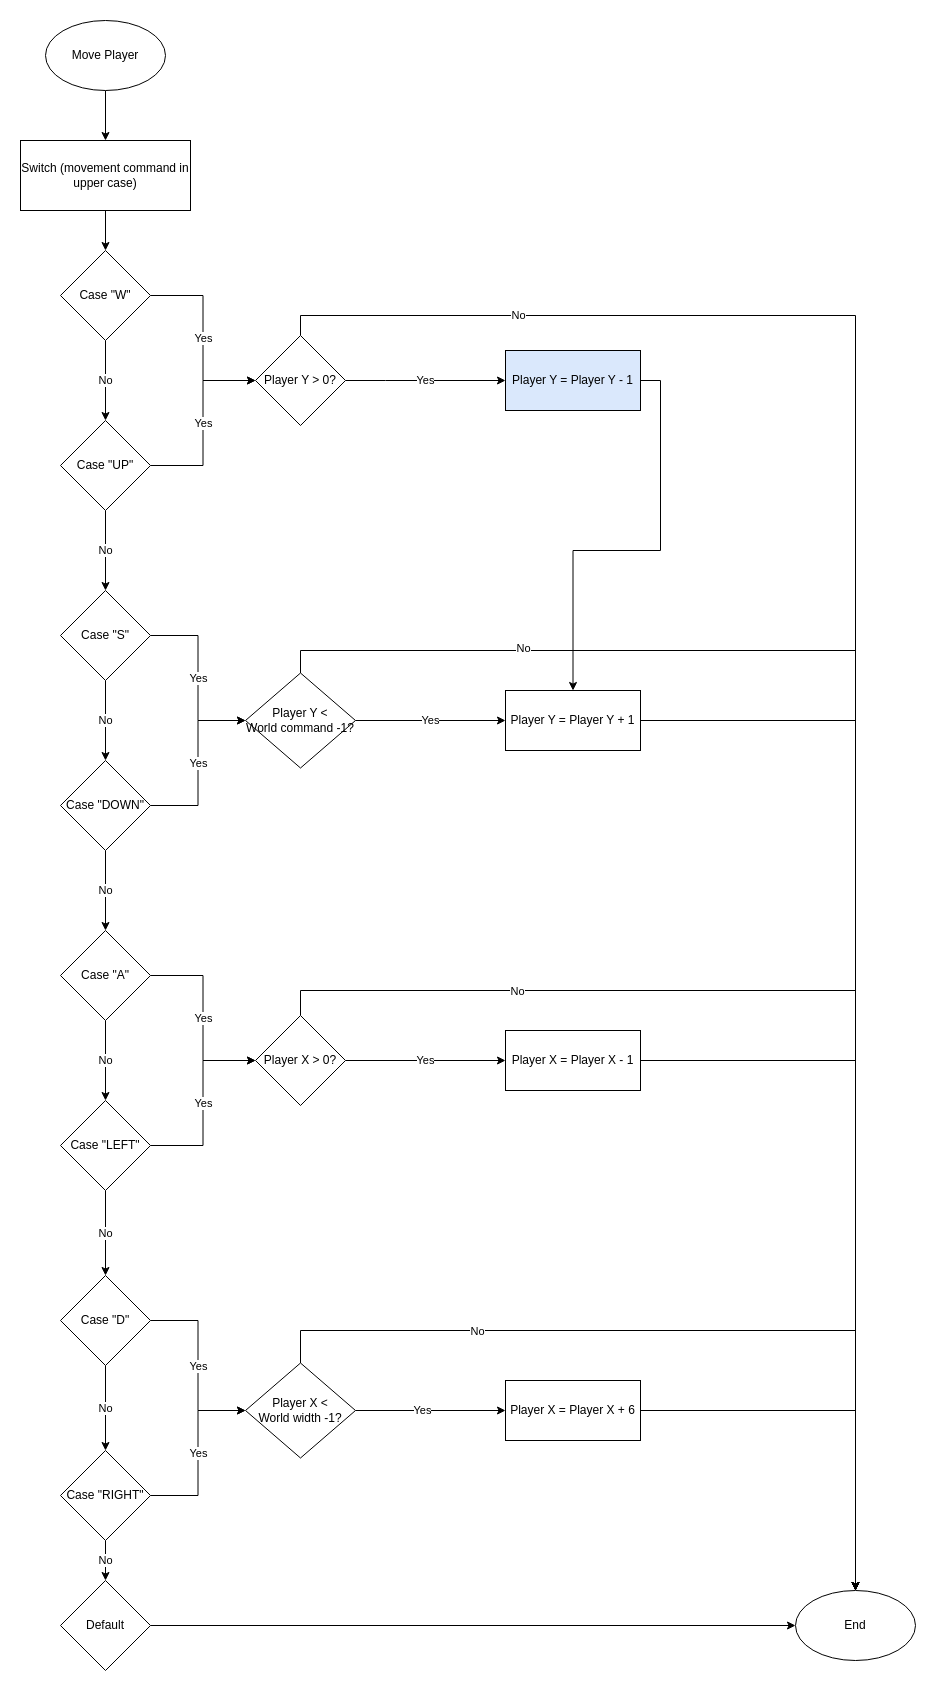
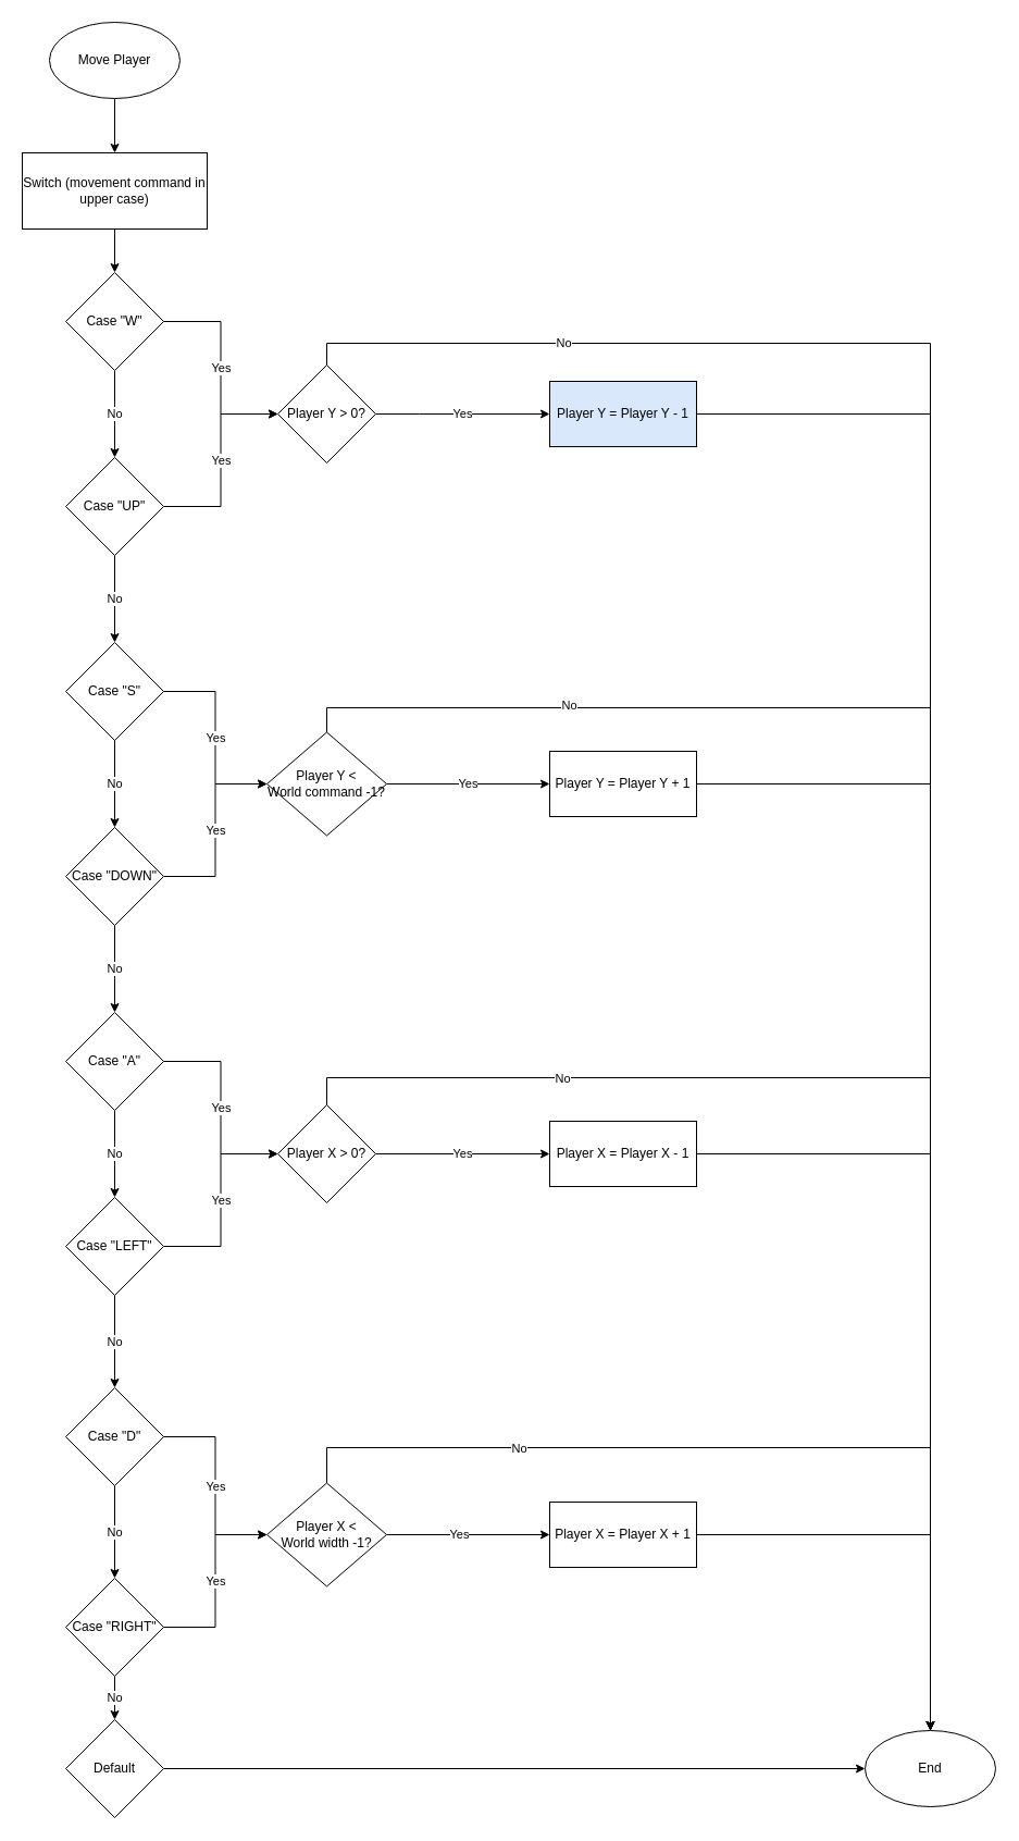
- <mxCell id="47" style="edgeStyle=orthogonalEdgeStyle;rounded=0;orthogonalLoop=1;jettySize=auto;html=1;exitX=1;exitY=0.5;exitDx=0;exitDy=0;" parent="1" source="48" target="50" edge="1"><mxGeometry relative="1" as="geometry" /></mxCell>
+ <mxCell id="47" style="edgeStyle=orthogonalEdgeStyle;rounded=0;orthogonalLoop=1;jettySize=auto;html=1;exitX=1;exitY=0.5;exitDx=0;exitDy=0;" parent="1" source="48" target="24" edge="1"><mxGeometry relative="1" as="geometry" /></mxCell>
- <mxCell id="54" value="Player X = Player X + 6" style="rounded=0;whiteSpace=wrap;html=1;" parent="1" vertex="1"><mxGeometry x="505" y="1380" width="135" height="60" as="geometry" /></mxCell>
+ <mxCell id="54" value="Player X = Player X + 1" style="rounded=0;whiteSpace=wrap;html=1;" parent="1" vertex="1"><mxGeometry x="505" y="1380" width="135" height="60" as="geometry" /></mxCell>
